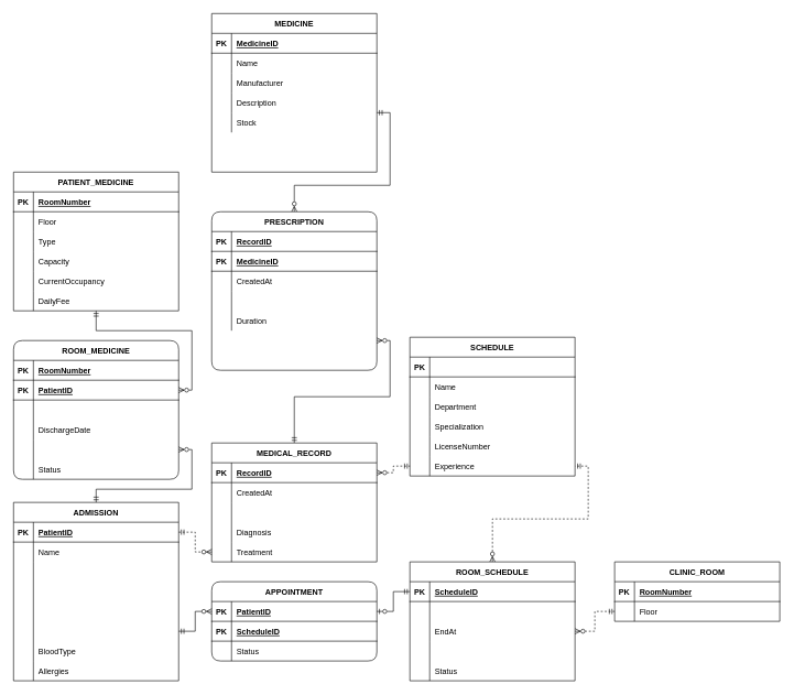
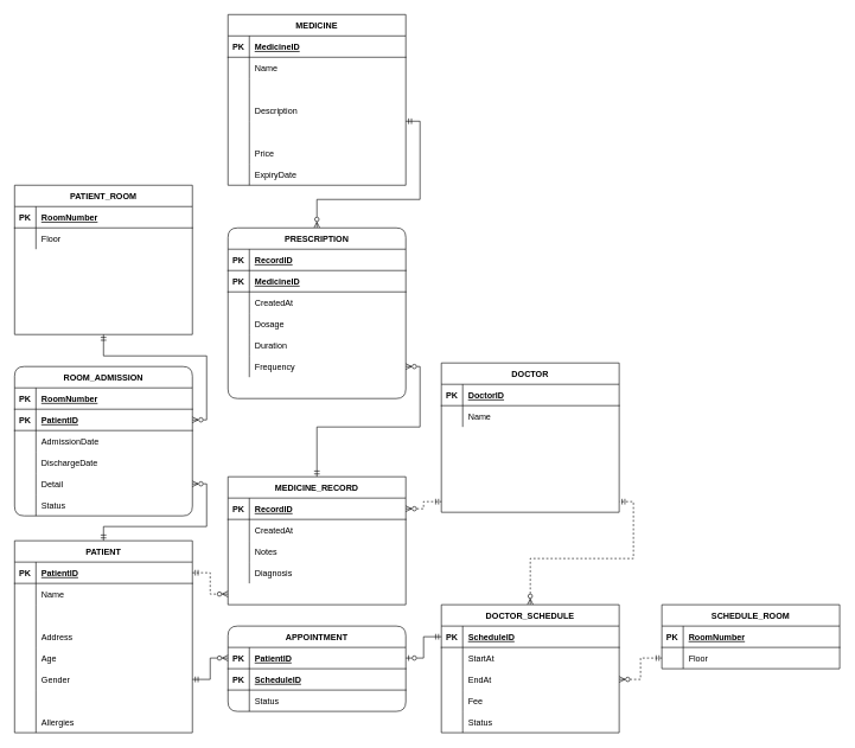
- <mxCell id="11" value="Manufacturer" style="shape=partialRectangle;overflow=hidden;connectable=0;fillColor=none;top=0;left=0;bottom=0;right=0;align=left;spacingLeft=6;" parent="9" vertex="1"><mxGeometry x="30" width="220" height="30" as="geometry"><mxRectangle width="220" height="30" as="alternateBounds" /></mxGeometry></mxCell>
- <mxCell id="17" value="Stock" style="shape=partialRectangle;overflow=hidden;connectable=0;fillColor=none;top=0;left=0;bottom=0;right=0;align=left;spacingLeft=6;" parent="15" vertex="1"><mxGeometry x="30" width="220" height="30" as="geometry"><mxRectangle width="220" height="30" as="alternateBounds" /></mxGeometry></mxCell>
+ <mxCell id="20" value="Price" style="shape=partialRectangle;overflow=hidden;connectable=0;fillColor=none;top=0;left=0;bottom=0;right=0;align=left;spacingLeft=6;" vertex="1" parent="18"><mxGeometry x="30" width="220" height="30" as="geometry"><mxRectangle width="220" height="30" as="alternateBounds" /></mxGeometry></mxCell>
+ <mxCell id="23" value="ExpiryDate" style="shape=partialRectangle;overflow=hidden;connectable=0;fillColor=none;top=0;left=0;bottom=0;right=0;align=left;spacingLeft=6;" vertex="1" parent="21"><mxGeometry x="30" width="220" height="30" as="geometry"><mxRectangle width="220" height="30" as="alternateBounds" /></mxGeometry></mxCell>
- <mxCell id="25" value="PATIENT_MEDICINE" style="shape=table;startSize=30;container=1;collapsible=1;childLayout=tableLayout;fixedRows=1;rowLines=0;fontStyle=1;align=center;resizeLast=1;" parent="1" vertex="1"><mxGeometry x="20" y="260" width="250" height="210" as="geometry" /></mxCell>
+ <mxCell id="25" value="PATIENT_ROOM" style="shape=table;startSize=30;container=1;collapsible=1;childLayout=tableLayout;fixedRows=1;rowLines=0;fontStyle=1;align=center;resizeLast=1;" parent="1" vertex="1"><mxGeometry x="20" y="260" width="250" height="210" as="geometry" /></mxCell>
- <mxCell id="34" value="Type" style="shape=partialRectangle;overflow=hidden;connectable=0;fillColor=none;top=0;left=0;bottom=0;right=0;align=left;spacingLeft=6;" parent="32" vertex="1"><mxGeometry x="30" width="220" height="30" as="geometry"><mxRectangle width="220" height="30" as="alternateBounds" /></mxGeometry></mxCell>
- <mxCell id="37" value="Capacity" style="shape=partialRectangle;overflow=hidden;connectable=0;fillColor=none;top=0;left=0;bottom=0;right=0;align=left;spacingLeft=6;" parent="35" vertex="1"><mxGeometry x="30" width="220" height="30" as="geometry"><mxRectangle width="220" height="30" as="alternateBounds" /></mxGeometry></mxCell>
- <mxCell id="40" value="CurrentOccupancy" style="shape=partialRectangle;overflow=hidden;connectable=0;fillColor=none;top=0;left=0;bottom=0;right=0;align=left;spacingLeft=6;" parent="38" vertex="1"><mxGeometry x="30" width="220" height="30" as="geometry"><mxRectangle width="220" height="30" as="alternateBounds" /></mxGeometry></mxCell>
- <mxCell id="43" value="DailyFee" style="shape=partialRectangle;overflow=hidden;connectable=0;fillColor=none;top=0;left=0;bottom=0;right=0;align=left;spacingLeft=6;" parent="41" vertex="1"><mxGeometry x="30" width="220" height="30" as="geometry"><mxRectangle width="220" height="30" as="alternateBounds" /></mxGeometry></mxCell>
+ <mxCell id="174" value="Dosage" style="shape=partialRectangle;overflow=hidden;connectable=0;fillColor=none;top=0;left=0;bottom=0;right=0;align=left;spacingLeft=6;" parent="172" vertex="1"><mxGeometry x="30" width="220" height="30" as="geometry"><mxRectangle width="220" height="30" as="alternateBounds" /></mxGeometry></mxCell>
+ <mxCell id="180" value="Frequency" style="shape=partialRectangle;overflow=hidden;connectable=0;fillColor=none;top=0;left=0;bottom=0;right=0;align=left;spacingLeft=6;" parent="178" vertex="1"><mxGeometry x="30" width="220" height="30" as="geometry"><mxRectangle width="220" height="30" as="alternateBounds" /></mxGeometry></mxCell>
- <mxCell id="88" value="SCHEDULE" style="shape=table;startSize=30;container=1;collapsible=1;childLayout=tableLayout;fixedRows=1;rowLines=0;fontStyle=1;align=center;resizeLast=1;" parent="1" vertex="1"><mxGeometry x="620" y="510" width="250" height="210" as="geometry" /></mxCell>
+ <mxCell id="88" value="DOCTOR" style="shape=table;startSize=30;container=1;collapsible=1;childLayout=tableLayout;fixedRows=1;rowLines=0;fontStyle=1;align=center;resizeLast=1;" parent="1" vertex="1"><mxGeometry x="620" y="510" width="250" height="210" as="geometry" /></mxCell>
- <mxCell id="44" value="ROOM_MEDICINE" style="shape=table;startSize=30;container=1;collapsible=1;childLayout=tableLayout;fixedRows=1;rowLines=0;fontStyle=1;align=center;resizeLast=1;rounded=1;" parent="1" vertex="1"><mxGeometry x="20" y="515" width="250" height="210" as="geometry" /></mxCell>
+ <mxCell id="44" value="ROOM_ADMISSION" style="shape=table;startSize=30;container=1;collapsible=1;childLayout=tableLayout;fixedRows=1;rowLines=0;fontStyle=1;align=center;resizeLast=1;rounded=1;" parent="1" vertex="1"><mxGeometry x="20" y="515" width="250" height="210" as="geometry" /></mxCell>
+ <mxCell id="91" value="DoctorID" style="shape=partialRectangle;overflow=hidden;connectable=0;fillColor=none;top=0;left=0;bottom=0;right=0;align=left;spacingLeft=6;fontStyle=5;" parent="89" vertex="1"><mxGeometry x="30" width="220" height="30" as="geometry"><mxRectangle width="220" height="30" as="alternateBounds" /></mxGeometry></mxCell>
- <mxCell id="97" value="Department" style="shape=partialRectangle;overflow=hidden;connectable=0;fillColor=none;top=0;left=0;bottom=0;right=0;align=left;spacingLeft=6;" parent="95" vertex="1"><mxGeometry x="30" width="220" height="30" as="geometry"><mxRectangle width="220" height="30" as="alternateBounds" /></mxGeometry></mxCell>
+ <mxCell id="53" value="AdmissionDate" style="shape=partialRectangle;overflow=hidden;connectable=0;fillColor=none;top=0;left=0;bottom=0;right=0;align=left;spacingLeft=6;" parent="51" vertex="1"><mxGeometry x="30" width="220" height="30" as="geometry"><mxRectangle width="220" height="30" as="alternateBounds" /></mxGeometry></mxCell>
- <mxCell id="100" value="Specialization" style="shape=partialRectangle;overflow=hidden;connectable=0;fillColor=none;top=0;left=0;bottom=0;right=0;align=left;spacingLeft=6;" parent="98" vertex="1"><mxGeometry x="30" width="220" height="30" as="geometry"><mxRectangle width="220" height="30" as="alternateBounds" /></mxGeometry></mxCell>
- <mxCell id="103" value="LicenseNumber" style="shape=partialRectangle;overflow=hidden;connectable=0;fillColor=none;top=0;left=0;bottom=0;right=0;align=left;spacingLeft=6;" parent="101" vertex="1"><mxGeometry x="30" width="220" height="30" as="geometry"><mxRectangle width="220" height="30" as="alternateBounds" /></mxGeometry></mxCell>
+ <mxCell id="59" value="Detail" style="shape=partialRectangle;overflow=hidden;connectable=0;fillColor=none;top=0;left=0;bottom=0;right=0;align=left;spacingLeft=6;" parent="57" vertex="1"><mxGeometry x="30" width="220" height="30" as="geometry"><mxRectangle width="220" height="30" as="alternateBounds" /></mxGeometry></mxCell>
- <mxCell id="119" value="MEDICAL_RECORD" style="shape=table;startSize=30;container=1;collapsible=1;childLayout=tableLayout;fixedRows=1;rowLines=0;fontStyle=1;align=center;resizeLast=1;" parent="1" vertex="1"><mxGeometry x="320" y="670" width="250" height="180" as="geometry" /></mxCell>
+ <mxCell id="119" value="MEDICINE_RECORD" style="shape=table;startSize=30;container=1;collapsible=1;childLayout=tableLayout;fixedRows=1;rowLines=0;fontStyle=1;align=center;resizeLast=1;" parent="1" vertex="1"><mxGeometry x="320" y="670" width="250" height="180" as="geometry" /></mxCell>
- <mxCell id="106" value="Experience" style="shape=partialRectangle;overflow=hidden;connectable=0;fillColor=none;top=0;left=0;bottom=0;right=0;align=left;spacingLeft=6;" parent="104" vertex="1"><mxGeometry x="30" width="220" height="30" as="geometry"><mxRectangle width="220" height="30" as="alternateBounds" /></mxGeometry></mxCell>
+ <mxCell id="128" value="Notes" style="shape=partialRectangle;overflow=hidden;connectable=0;fillColor=none;top=0;left=0;bottom=0;right=0;align=left;spacingLeft=6;" parent="126" vertex="1"><mxGeometry x="30" width="220" height="30" as="geometry"><mxRectangle width="220" height="30" as="alternateBounds" /></mxGeometry></mxCell>
- <mxCell id="64" value="ADMISSION" style="shape=table;startSize=30;container=1;collapsible=1;childLayout=tableLayout;fixedRows=1;rowLines=0;fontStyle=1;align=center;resizeLast=1;" parent="1" vertex="1"><mxGeometry x="20" y="760" width="250" height="270" as="geometry" /></mxCell>
+ <mxCell id="64" value="PATIENT" style="shape=table;startSize=30;container=1;collapsible=1;childLayout=tableLayout;fixedRows=1;rowLines=0;fontStyle=1;align=center;resizeLast=1;" parent="1" vertex="1"><mxGeometry x="20" y="760" width="250" height="270" as="geometry" /></mxCell>
- <mxCell id="134" value="Treatment" style="shape=partialRectangle;overflow=hidden;connectable=0;fillColor=none;top=0;left=0;bottom=0;right=0;align=left;spacingLeft=6;" parent="132" vertex="1"><mxGeometry x="30" width="220" height="30" as="geometry"><mxRectangle width="220" height="30" as="alternateBounds" /></mxGeometry></mxCell>
- <mxCell id="136" value="ROOM_SCHEDULE" style="shape=table;startSize=30;container=1;collapsible=1;childLayout=tableLayout;fixedRows=1;rowLines=0;fontStyle=1;align=center;resizeLast=1;" parent="1" vertex="1"><mxGeometry x="620" y="850" width="250" height="180" as="geometry" /></mxCell>
+ <mxCell id="136" value="DOCTOR_SCHEDULE" style="shape=table;startSize=30;container=1;collapsible=1;childLayout=tableLayout;fixedRows=1;rowLines=0;fontStyle=1;align=center;resizeLast=1;" parent="1" vertex="1"><mxGeometry x="620" y="850" width="250" height="180" as="geometry" /></mxCell>
- <mxCell id="153" value="CLINIC_ROOM" style="shape=table;startSize=30;container=1;collapsible=1;childLayout=tableLayout;fixedRows=1;rowLines=0;fontStyle=1;align=center;resizeLast=1;" parent="1" vertex="1"><mxGeometry x="930" y="850" width="250" height="90" as="geometry" /></mxCell>
+ <mxCell id="153" value="SCHEDULE_ROOM" style="shape=table;startSize=30;container=1;collapsible=1;childLayout=tableLayout;fixedRows=1;rowLines=0;fontStyle=1;align=center;resizeLast=1;" parent="1" vertex="1"><mxGeometry x="930" y="850" width="250" height="90" as="geometry" /></mxCell>
+ <mxCell id="75" value="Address" style="shape=partialRectangle;overflow=hidden;connectable=0;fillColor=none;top=0;left=0;bottom=0;right=0;align=left;spacingLeft=6;" parent="73" vertex="1"><mxGeometry x="30" width="220" height="30" as="geometry"><mxRectangle width="220" height="30" as="alternateBounds" /></mxGeometry></mxCell>
+ <mxCell id="78" value="Age" style="shape=partialRectangle;overflow=hidden;connectable=0;fillColor=none;top=0;left=0;bottom=0;right=0;align=left;spacingLeft=6;" vertex="1" parent="76"><mxGeometry x="30" width="220" height="30" as="geometry"><mxRectangle width="220" height="30" as="alternateBounds" /></mxGeometry></mxCell>
+ <mxCell id="142" value="StartAt" style="shape=partialRectangle;overflow=hidden;connectable=0;fillColor=none;top=0;left=0;bottom=0;right=0;align=left;spacingLeft=6;" parent="140" vertex="1"><mxGeometry x="30" width="220" height="30" as="geometry"><mxRectangle width="220" height="30" as="alternateBounds" /></mxGeometry></mxCell>
+ <mxCell id="81" value="Gender" style="shape=partialRectangle;overflow=hidden;connectable=0;fillColor=none;top=0;left=0;bottom=0;right=0;align=left;spacingLeft=6;" parent="79" vertex="1"><mxGeometry x="30" width="220" height="30" as="geometry"><mxRectangle width="220" height="30" as="alternateBounds" /></mxGeometry></mxCell>
- <mxCell id="84" value="BloodType" style="shape=partialRectangle;overflow=hidden;connectable=0;fillColor=none;top=0;left=0;bottom=0;right=0;align=left;spacingLeft=6;" parent="82" vertex="1"><mxGeometry x="30" width="220" height="30" as="geometry"><mxRectangle width="220" height="30" as="alternateBounds" /></mxGeometry></mxCell>
+ <mxCell id="148" value="Fee" style="shape=partialRectangle;overflow=hidden;connectable=0;fillColor=none;top=0;left=0;bottom=0;right=0;align=left;spacingLeft=6;" parent="146" vertex="1"><mxGeometry x="30" width="220" height="30" as="geometry"><mxRectangle width="220" height="30" as="alternateBounds" /></mxGeometry></mxCell>
